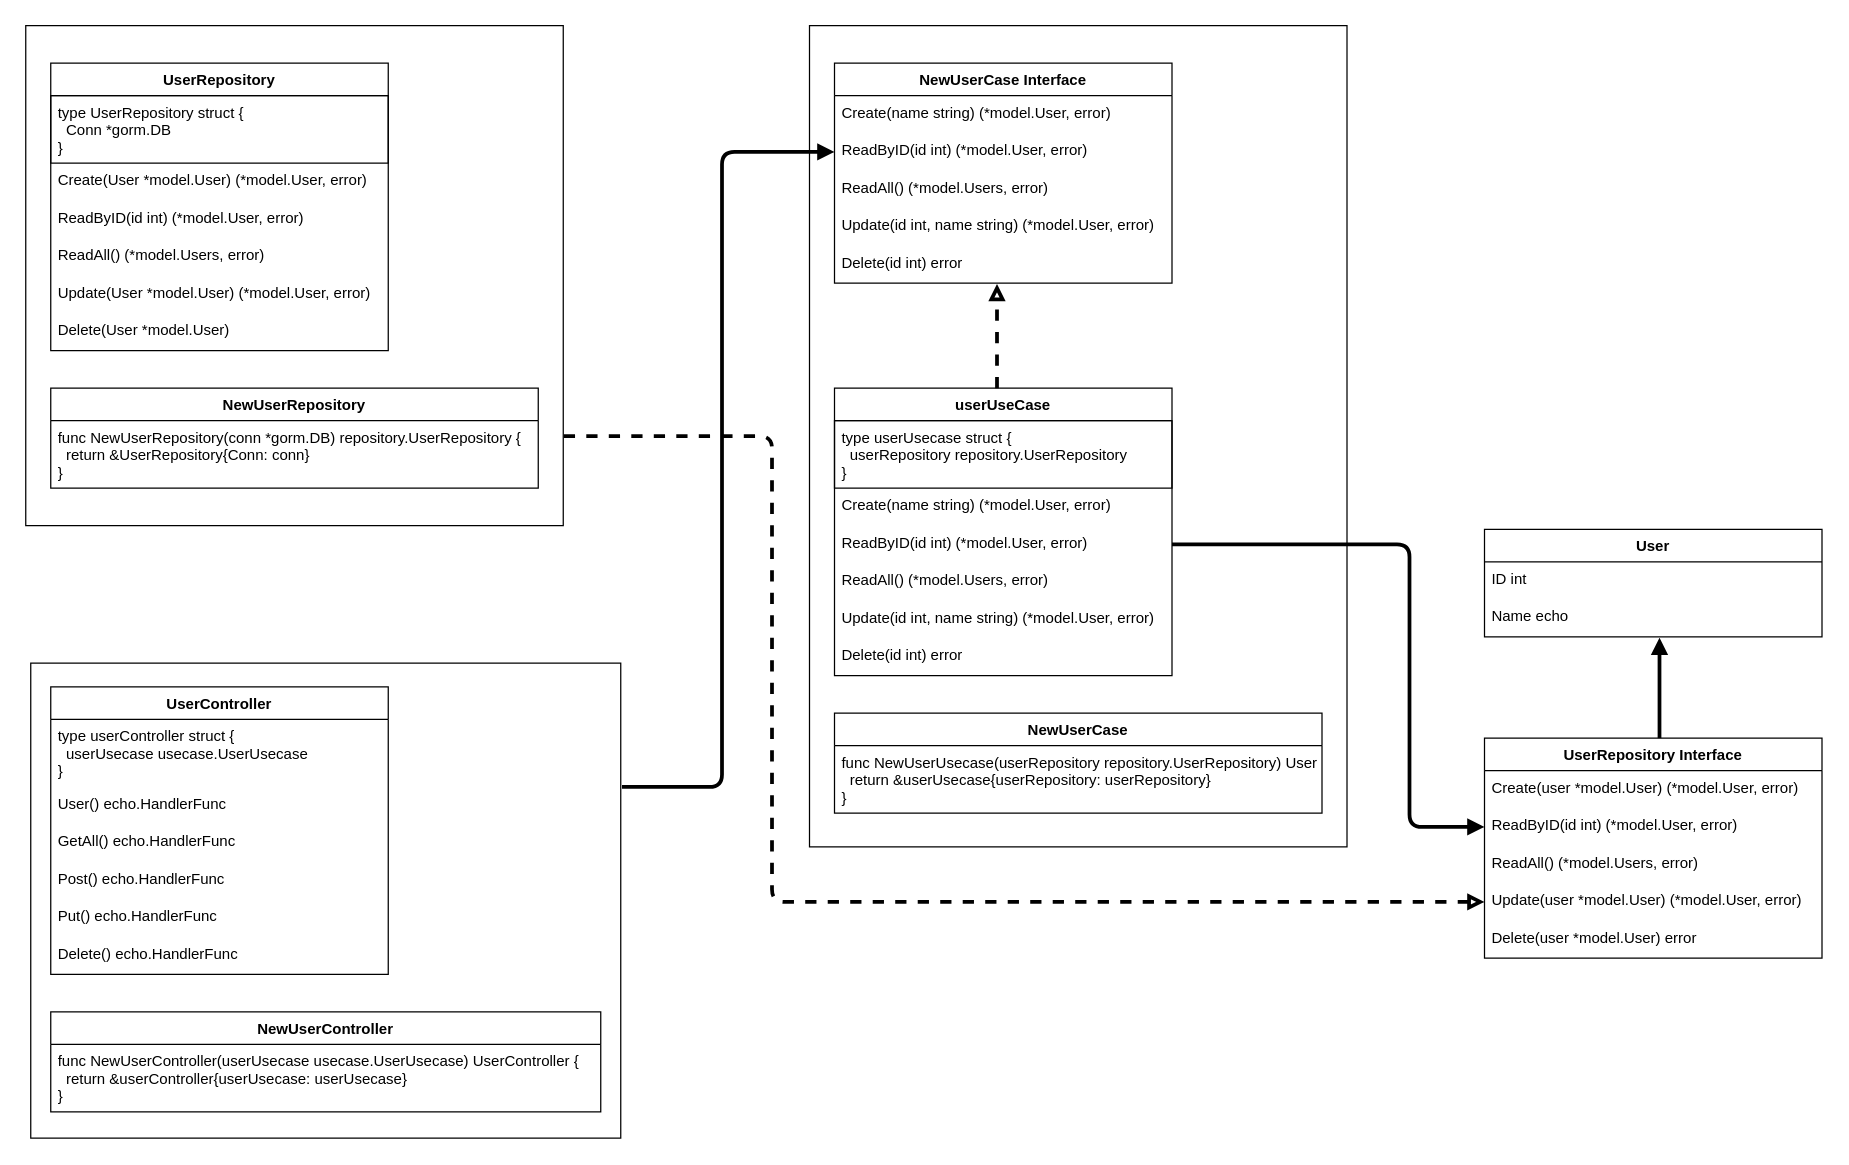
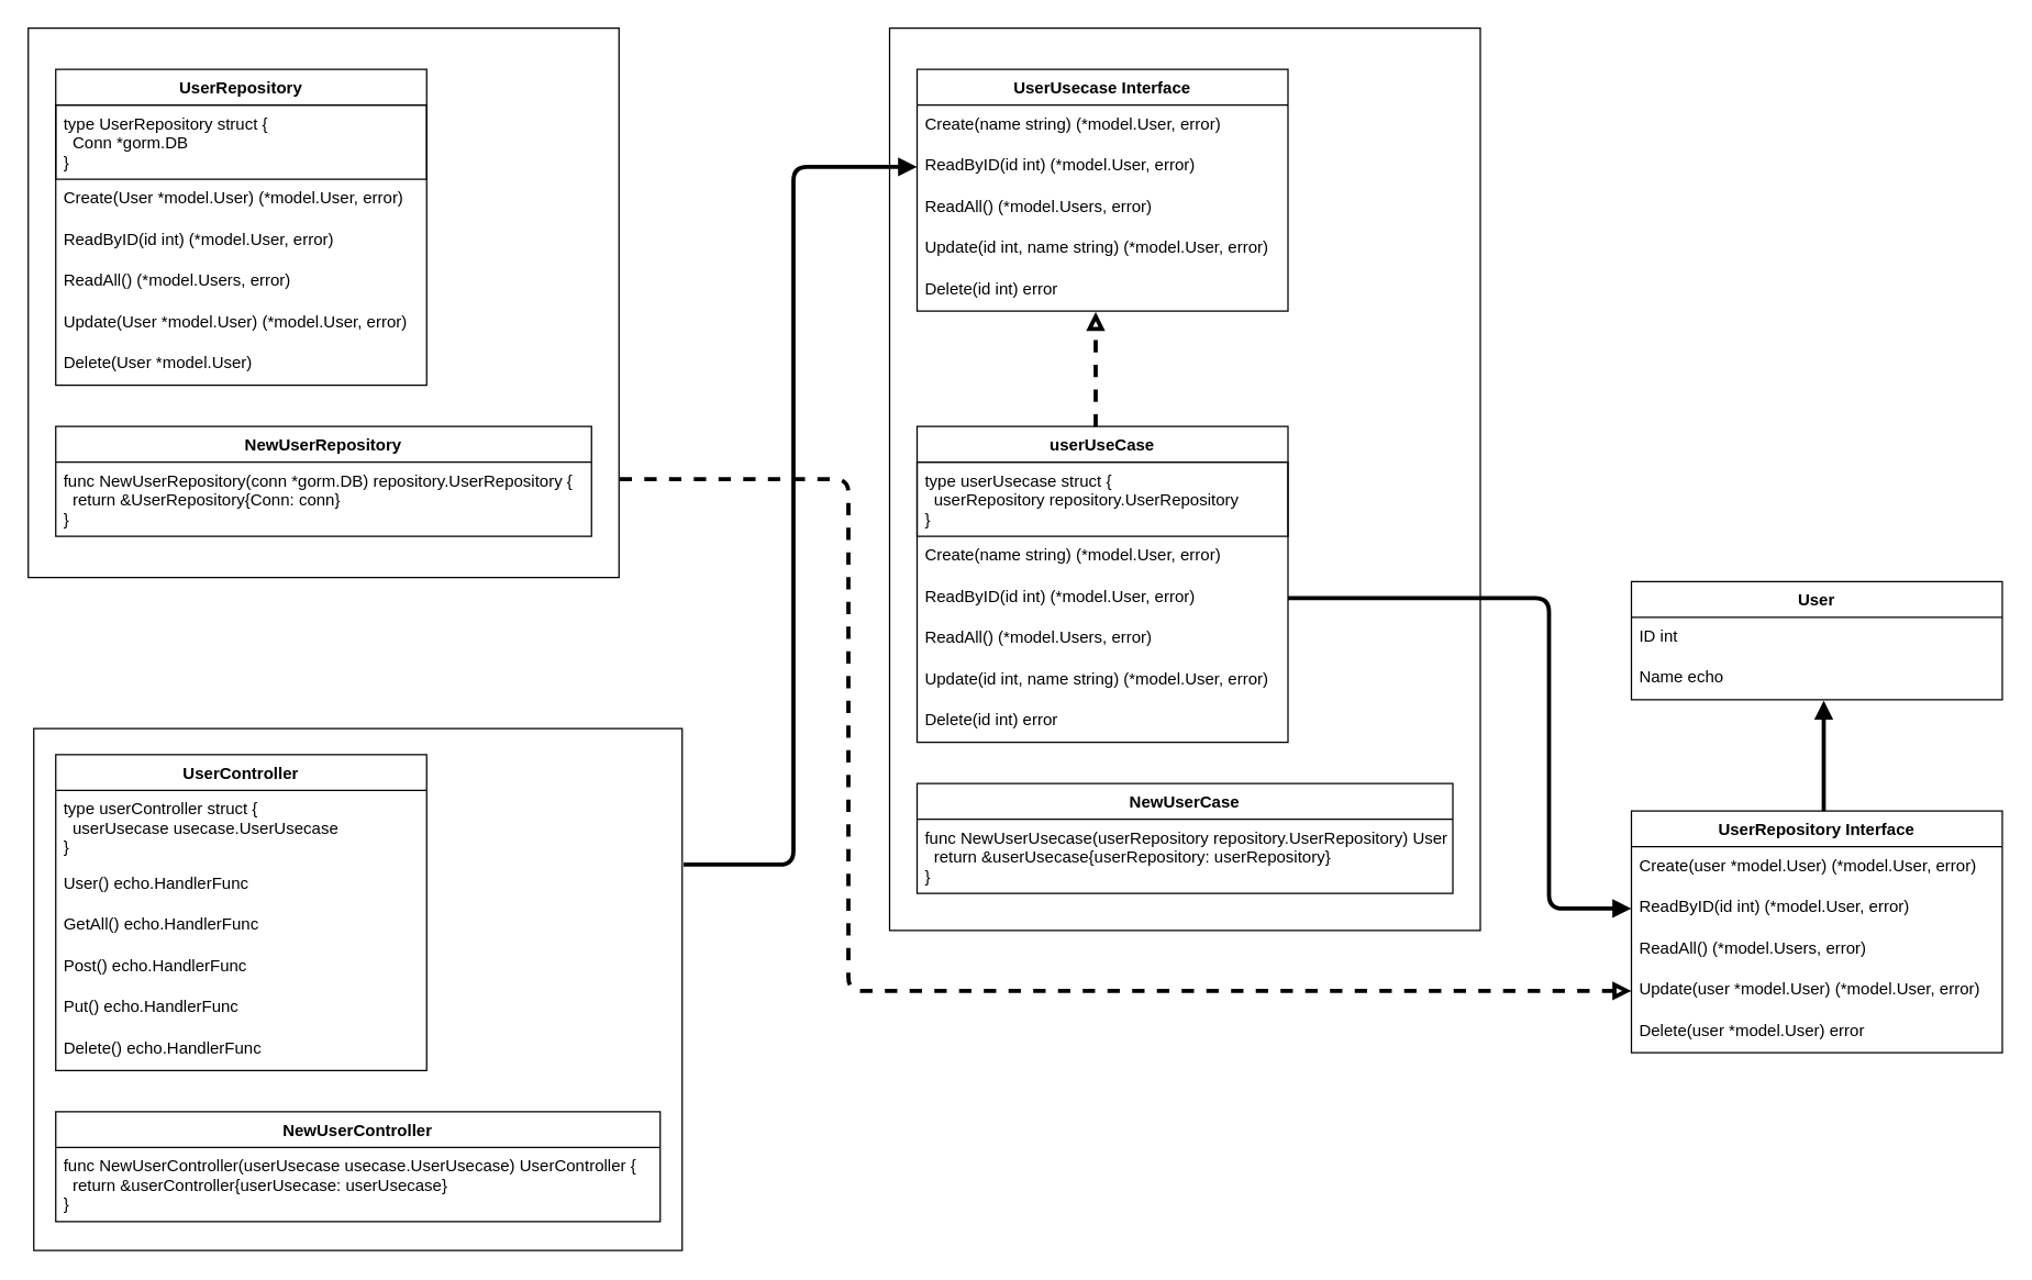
- <mxCell id="23" value="NewUserCase Interface" style="swimlane;fontStyle=1;childLayout=stackLayout;horizontal=1;startSize=26;fillColor=none;horizontalStack=0;resizeParent=1;resizeParentMax=0;resizeLast=0;collapsible=1;marginBottom=0;shadow=0;" vertex="1" parent="1"><mxGeometry x="667" y="50" width="270" height="176" as="geometry" /></mxCell>
+ <mxCell id="23" value="UserUsecase Interface" style="swimlane;fontStyle=1;childLayout=stackLayout;horizontal=1;startSize=26;fillColor=none;horizontalStack=0;resizeParent=1;resizeParentMax=0;resizeLast=0;collapsible=1;marginBottom=0;shadow=0;" vertex="1" parent="1"><mxGeometry x="667" y="50" width="270" height="176" as="geometry" /></mxCell>
